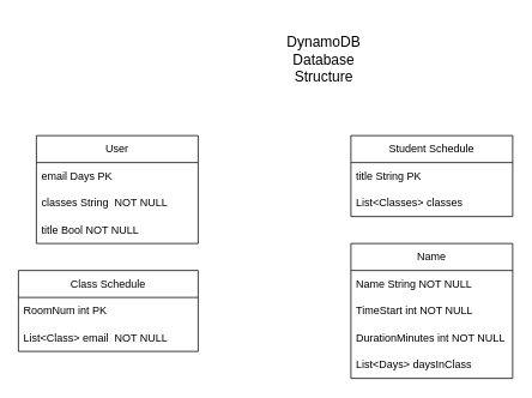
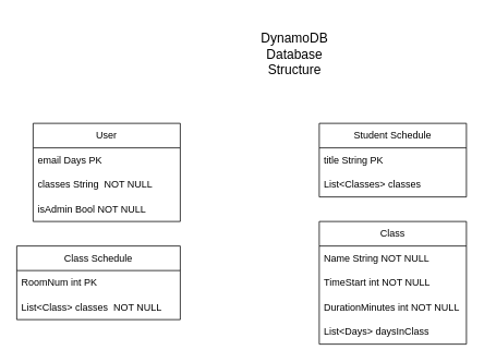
- <mxCell id="5" value="title Bool NOT NULL" style="text;strokeColor=none;fillColor=none;align=left;verticalAlign=middle;spacingLeft=4;spacingRight=4;overflow=hidden;points=[[0,0.5],[1,0.5]];portConstraint=eastwest;rotatable=0;whiteSpace=wrap;html=1;" parent="2" vertex="1"><mxGeometry y="90" width="180" height="30" as="geometry" /></mxCell>
+ <mxCell id="5" value="isAdmin Bool NOT NULL" style="text;strokeColor=none;fillColor=none;align=left;verticalAlign=middle;spacingLeft=4;spacingRight=4;overflow=hidden;points=[[0,0.5],[1,0.5]];portConstraint=eastwest;rotatable=0;whiteSpace=wrap;html=1;" parent="2" vertex="1"><mxGeometry y="90" width="180" height="30" as="geometry" /></mxCell>
- <mxCell id="10" value="Name" style="swimlane;fontStyle=0;childLayout=stackLayout;horizontal=1;startSize=30;horizontalStack=0;resizeParent=1;resizeParentMax=0;resizeLast=0;collapsible=1;marginBottom=0;whiteSpace=wrap;html=1;" parent="1" vertex="1"><mxGeometry x="390" y="270" width="180" height="150" as="geometry" /></mxCell>
+ <mxCell id="10" value="Class" style="swimlane;fontStyle=0;childLayout=stackLayout;horizontal=1;startSize=30;horizontalStack=0;resizeParent=1;resizeParentMax=0;resizeLast=0;collapsible=1;marginBottom=0;whiteSpace=wrap;html=1;" parent="1" vertex="1"><mxGeometry x="390" y="270" width="180" height="150" as="geometry" /></mxCell>
- <mxCell id="17" value="List&amp;lt;Class&amp;gt; email&amp;nbsp; NOT NULL" style="text;strokeColor=none;fillColor=none;align=left;verticalAlign=middle;spacingLeft=4;spacingRight=4;overflow=hidden;points=[[0,0.5],[1,0.5]];portConstraint=eastwest;rotatable=0;whiteSpace=wrap;html=1;" parent="15" vertex="1"><mxGeometry y="60" width="200" height="30" as="geometry" /></mxCell>
+ <mxCell id="17" value="List&amp;lt;Class&amp;gt; classes&amp;nbsp; NOT NULL" style="text;strokeColor=none;fillColor=none;align=left;verticalAlign=middle;spacingLeft=4;spacingRight=4;overflow=hidden;points=[[0,0.5],[1,0.5]];portConstraint=eastwest;rotatable=0;whiteSpace=wrap;html=1;" parent="15" vertex="1"><mxGeometry y="60" width="200" height="30" as="geometry" /></mxCell>
